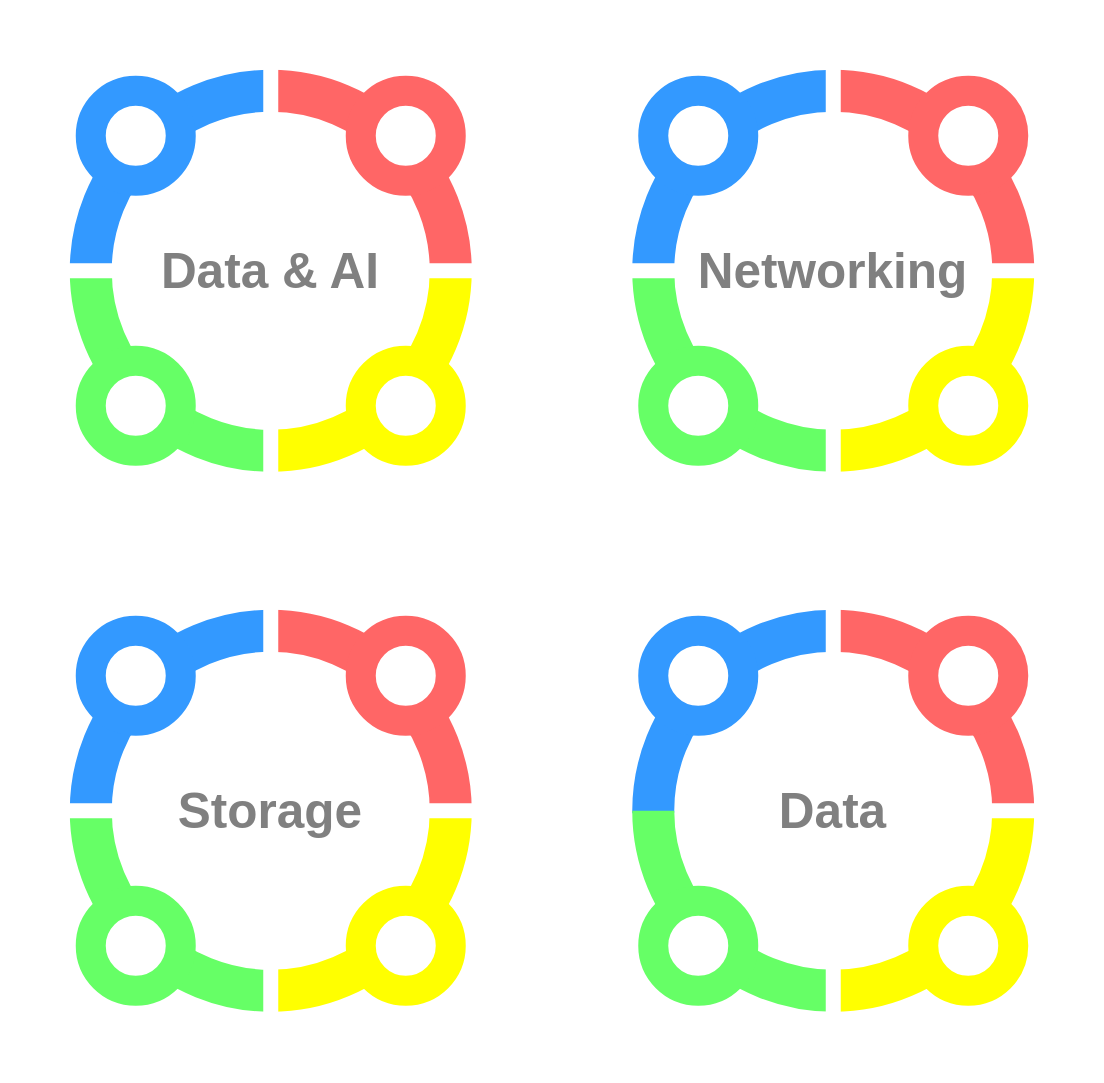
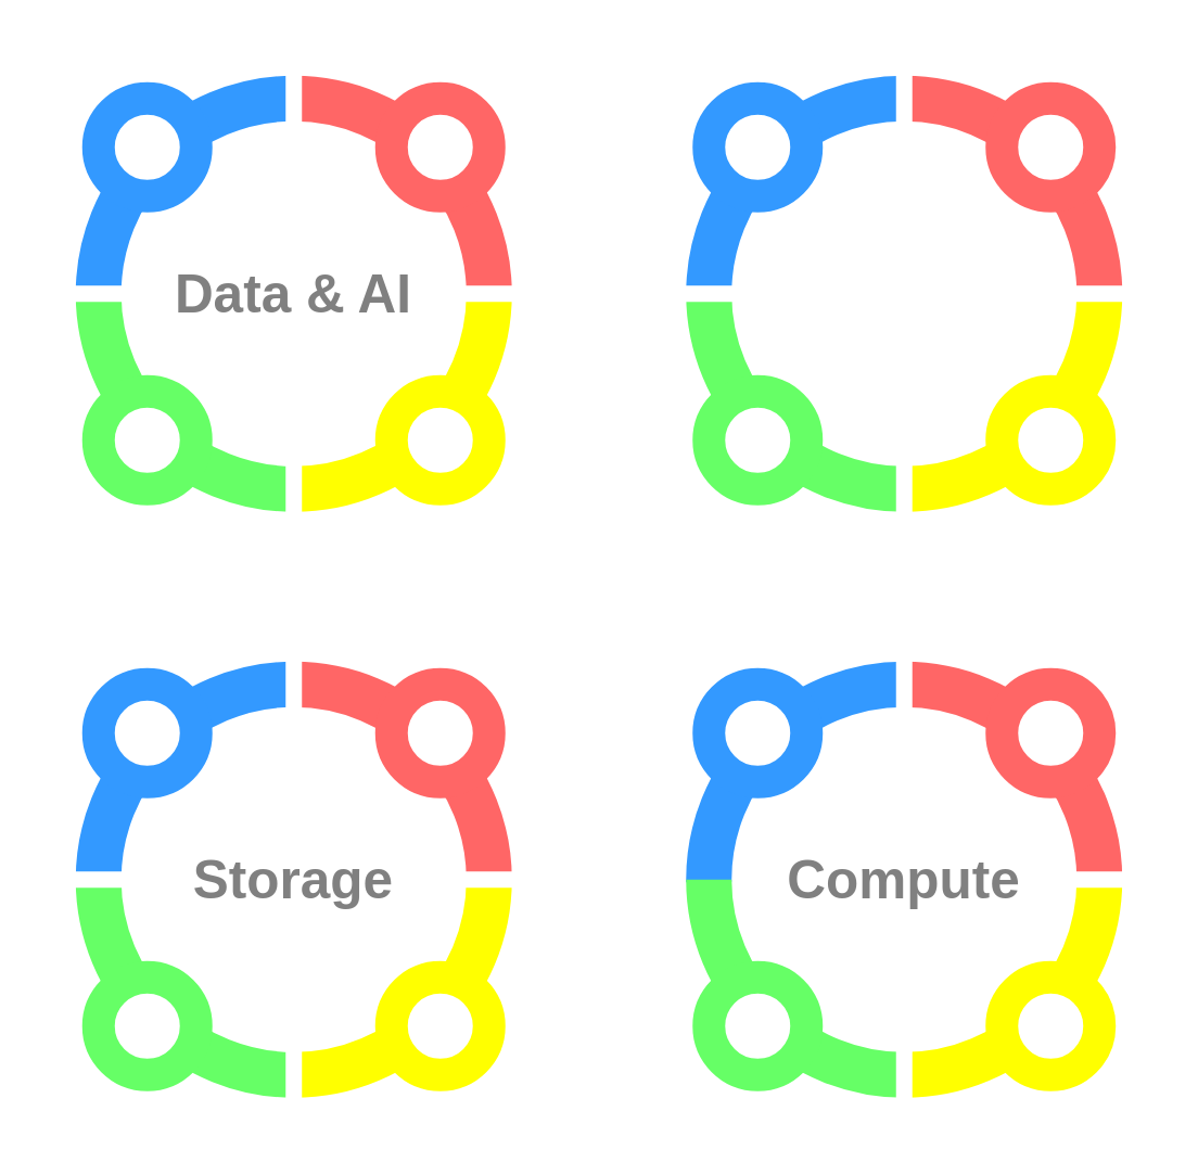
- <mxCell id="36" value="Networking" style="text;html=1;align=center;verticalAlign=middle;whiteSpace=wrap;rounded=0;fontSize=33;fontStyle=1;fontColor=#808080;fontFamily=Helvetica;" parent="1" vertex="1"><mxGeometry x="420" y="140" width="240" height="80" as="geometry" /></mxCell>
- <mxCell id="49" value="Data" style="text;html=1;align=center;verticalAlign=middle;whiteSpace=wrap;rounded=0;fontSize=33;fontStyle=1;fontColor=#808080;fontFamily=Helvetica;" parent="1" vertex="1"><mxGeometry x="420" y="500" width="240" height="80" as="geometry" /></mxCell>
+ <mxCell id="49" value="Compute" style="text;html=1;align=center;verticalAlign=middle;whiteSpace=wrap;rounded=0;fontSize=33;fontStyle=1;fontColor=#808080;fontFamily=Helvetica;" parent="1" vertex="1"><mxGeometry x="420" y="500" width="240" height="80" as="geometry" /></mxCell>
